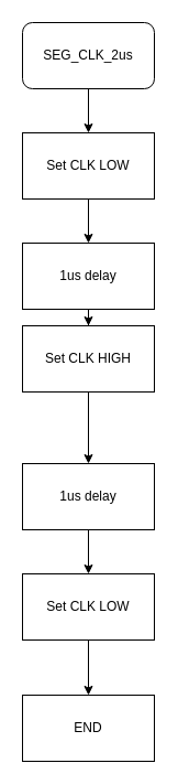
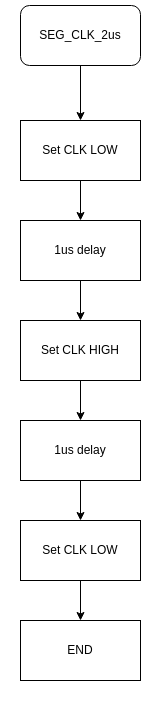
- <mxCell id="3" value="SEG_CLK_2us" style="rounded=1;whiteSpace=wrap;html=1;" parent="1" vertex="1"><mxGeometry x="20" y="20" width="120" height="60" as="geometry" /></mxCell>
+ <mxCell id="3" value="SEG_CLK_2us" style="rounded=1;whiteSpace=wrap;html=1;" parent="1" vertex="1"><mxGeometry x="20" y="5" width="120" height="60" as="geometry" /></mxCell>
- <mxCell id="9" value="Set CLK HIGH" style="rounded=0;whiteSpace=wrap;html=1;" parent="1" vertex="1"><mxGeometry x="20" y="295" width="120" height="60" as="geometry" /></mxCell>
+ <mxCell id="9" value="Set CLK HIGH" style="rounded=0;whiteSpace=wrap;html=1;" parent="1" vertex="1"><mxGeometry x="20" y="320" width="120" height="60" as="geometry" /></mxCell>
- <mxCell id="12" value="END" style="rounded=0;whiteSpace=wrap;html=1;" parent="1" vertex="1"><mxGeometry x="20" y="630" width="120" height="60" as="geometry" /></mxCell>
+ <mxCell id="12" value="END" style="rounded=0;whiteSpace=wrap;html=1;" parent="1" vertex="1"><mxGeometry x="20" y="620" width="120" height="60" as="geometry" /></mxCell>
